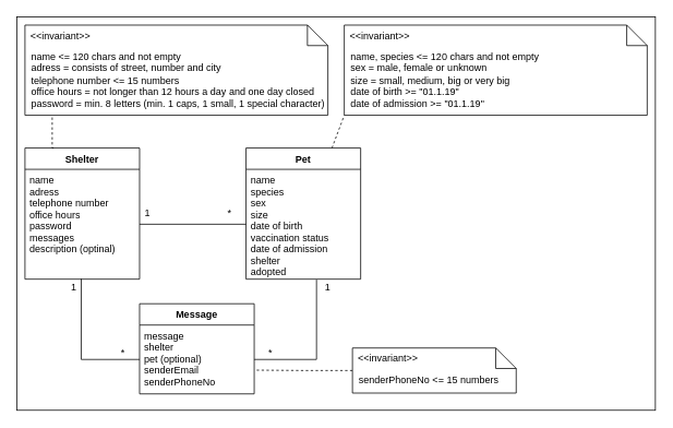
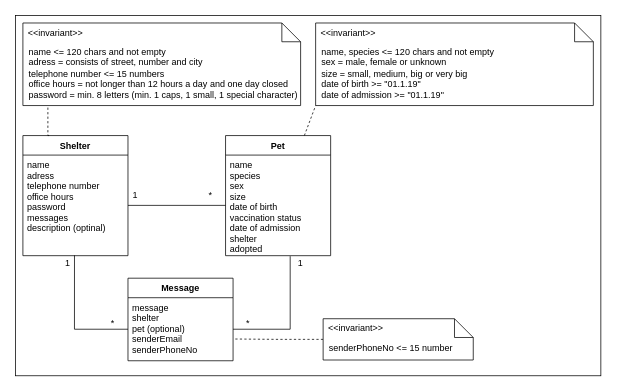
- <mxCell id="25" value="senderPhoneNo &amp;lt;= 15 numbers&lt;br&gt;" style="shape=note2;boundedLbl=1;whiteSpace=wrap;html=1;size=25;verticalAlign=top;align=left;spacingLeft=6;" vertex="1" parent="1"><mxGeometry x="430" y="424" width="200" height="55" as="geometry" /></mxCell>
+ <mxCell id="25" value="senderPhoneNo &amp;lt;= 15 number&lt;br&gt;" style="shape=note2;boundedLbl=1;whiteSpace=wrap;html=1;size=25;verticalAlign=top;align=left;spacingLeft=6;" vertex="1" parent="1"><mxGeometry x="430" y="424" width="200" height="55" as="geometry" /></mxCell>
